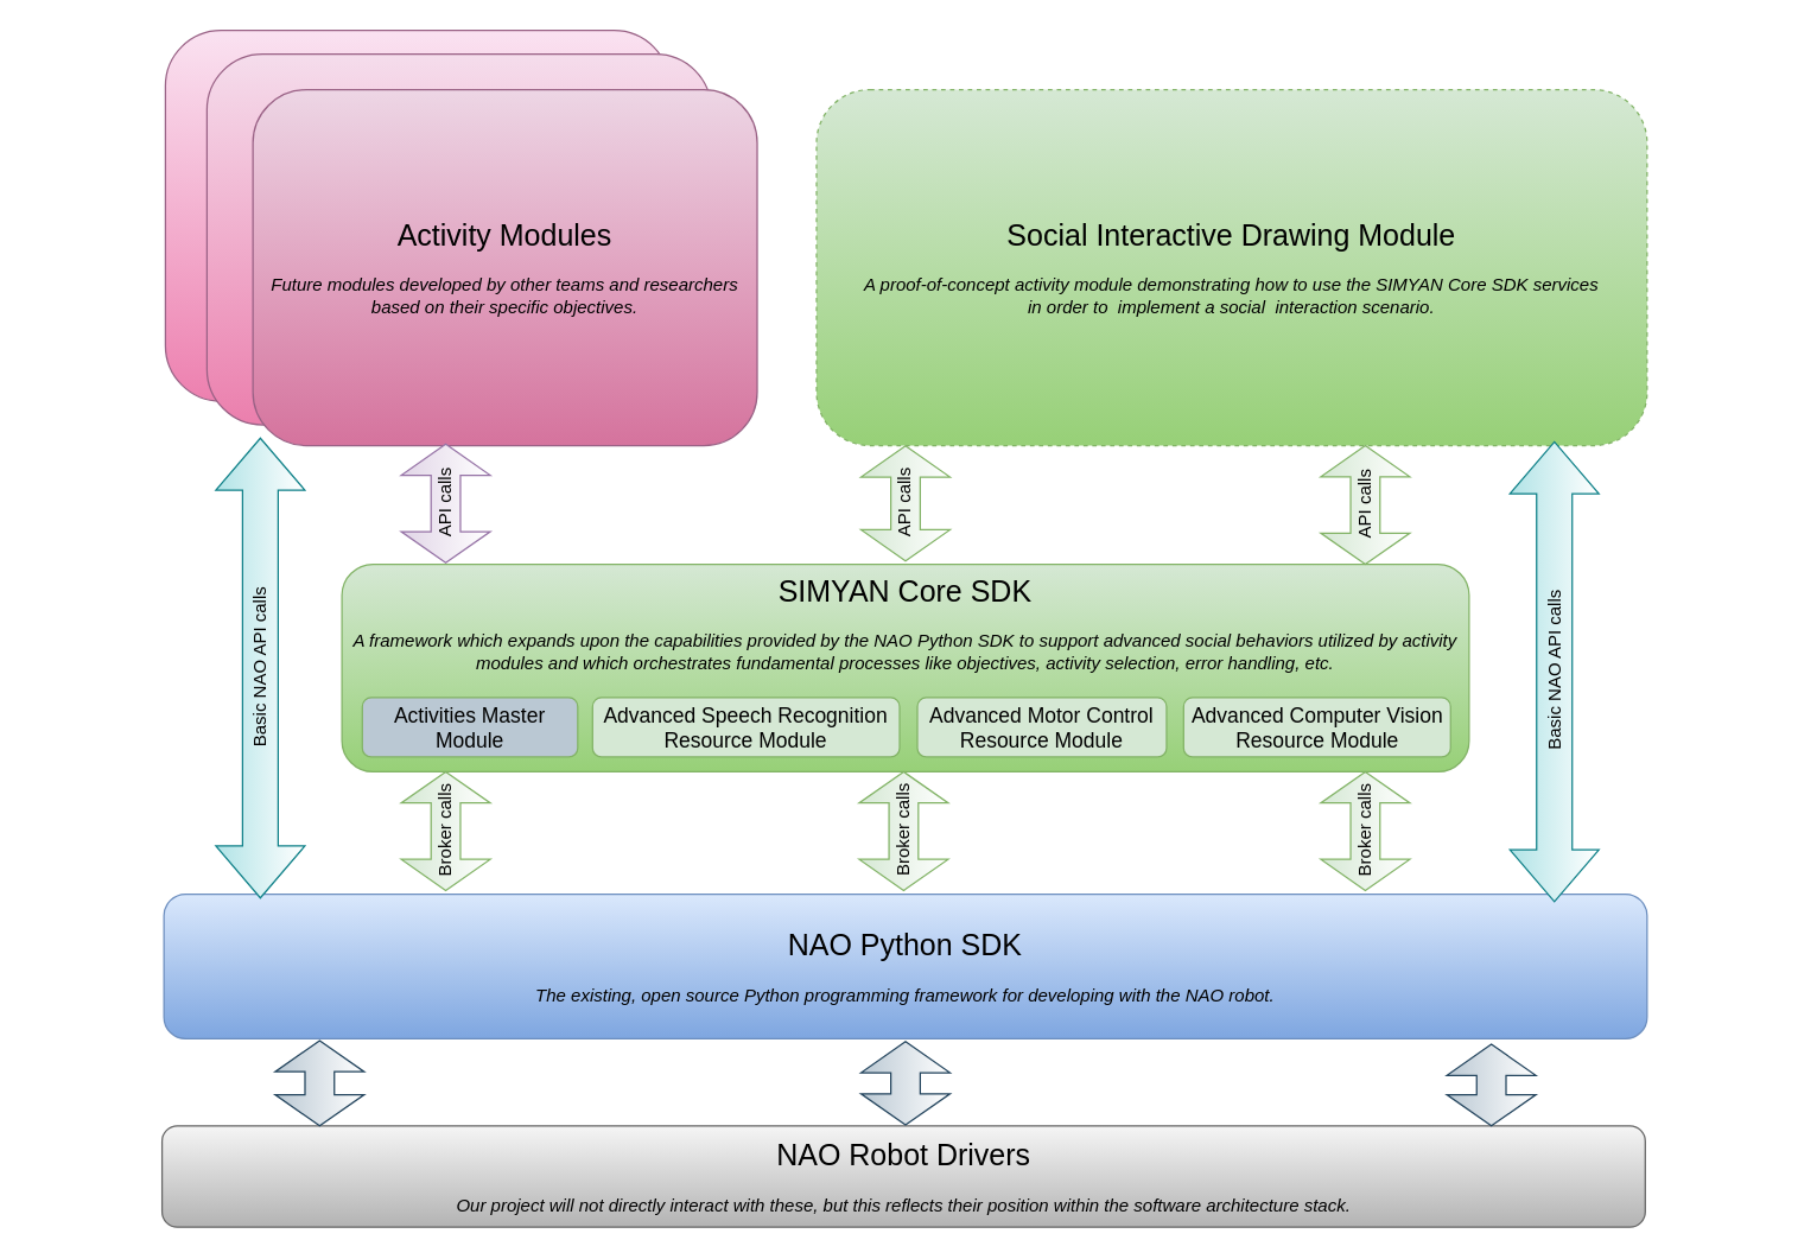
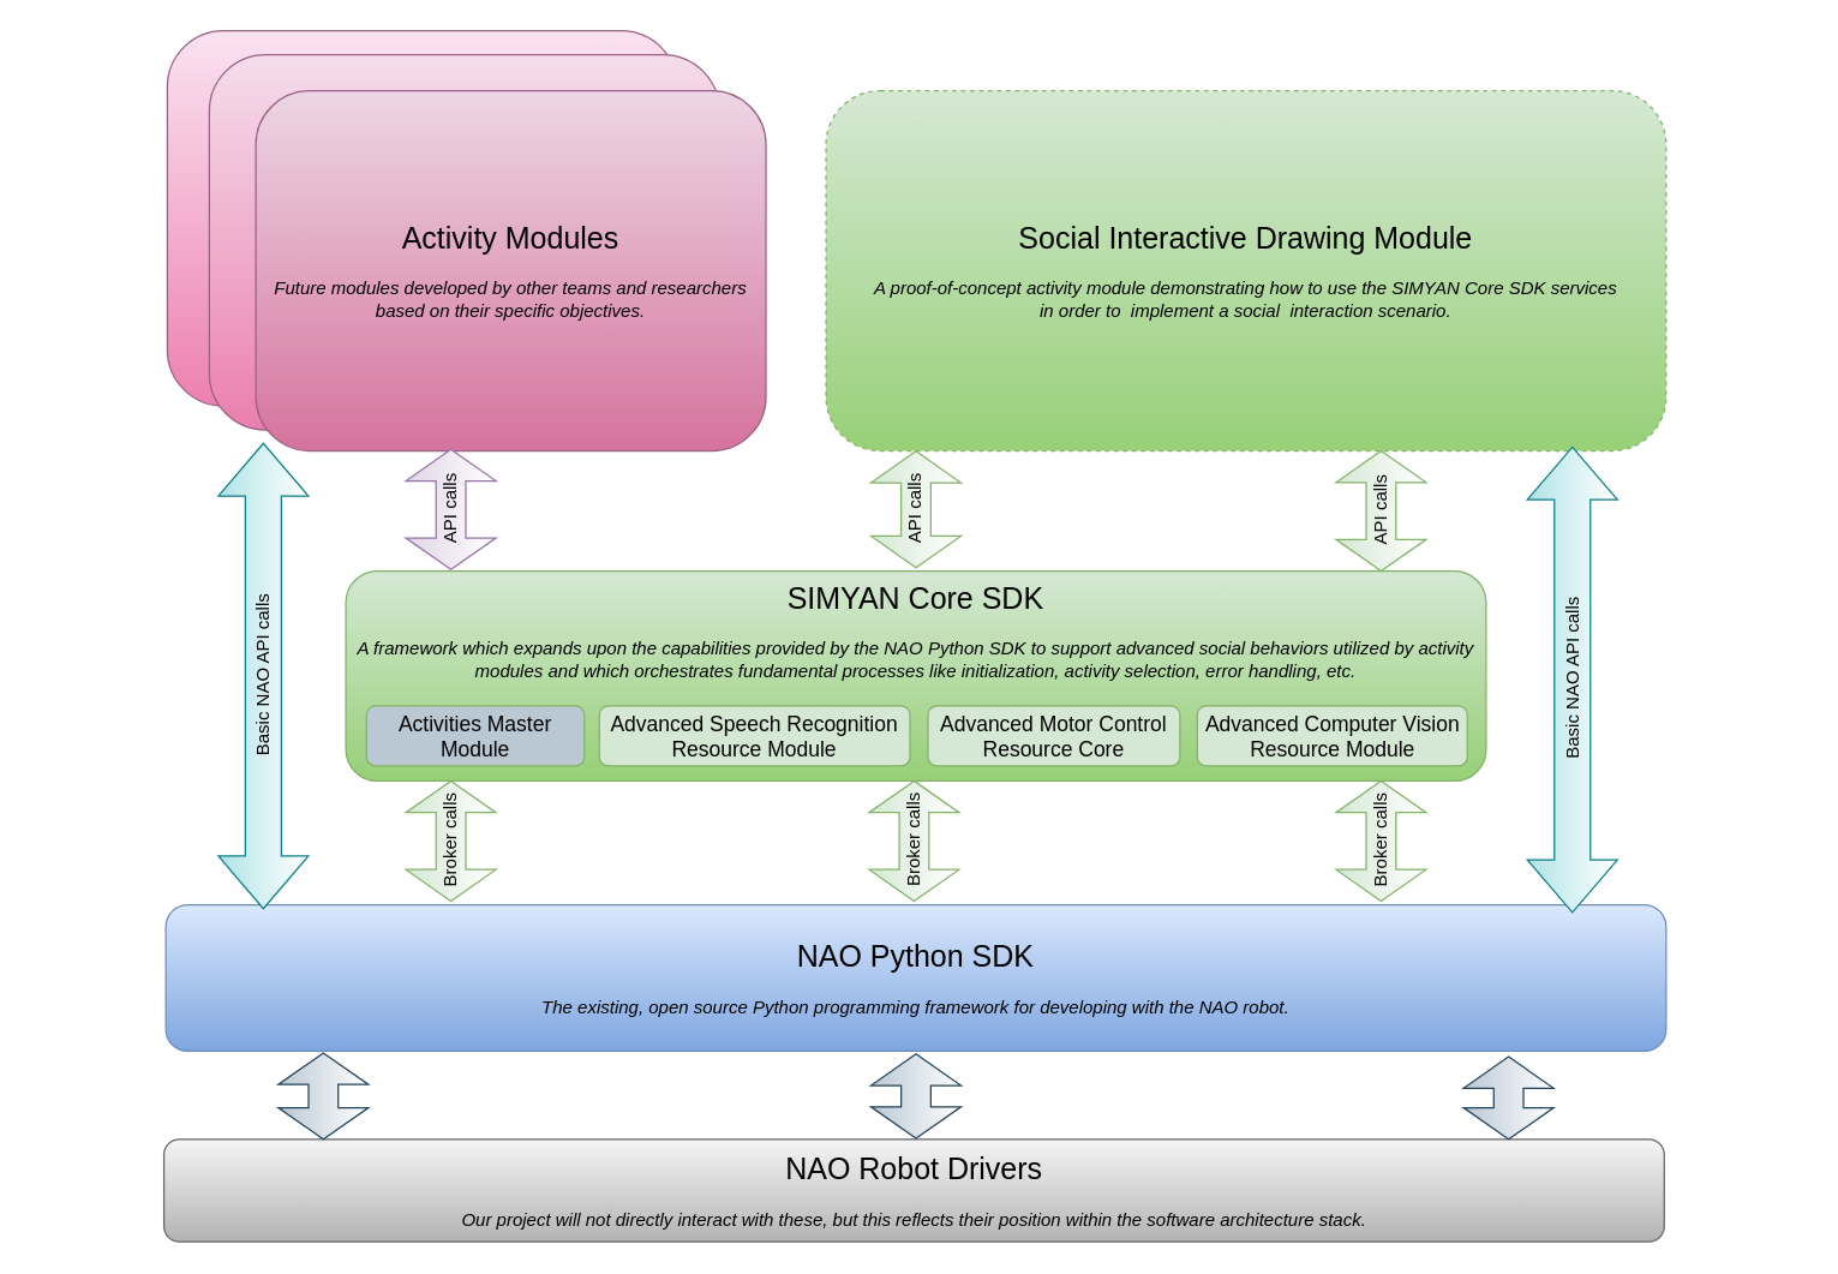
- <mxCell id="3" value="&lt;font style=&quot;font-size: 20px&quot;&gt;SIMYAN Core SDK&lt;/font&gt;&lt;br&gt;&lt;br&gt;&lt;i&gt;A framework which expands upon the capabilities provided by the NAO Python SDK to support advanced social behaviors utilized by activity modules and which orchestrates fundamental processes like objectives, activity selection, error handling, etc.&lt;/i&gt;" style="rounded=1;whiteSpace=wrap;html=1;fillColor=#d5e8d4;strokeColor=#82b366;gradientColor=#97d077;verticalAlign=top;" parent="1" vertex="1"><mxGeometry x="230" y="380" width="760" height="140" as="geometry" /></mxCell>
+ <mxCell id="3" value="&lt;font style=&quot;font-size: 20px&quot;&gt;SIMYAN Core SDK&lt;/font&gt;&lt;br&gt;&lt;br&gt;&lt;i&gt;A framework which expands upon the capabilities provided by the NAO Python SDK to support advanced social behaviors utilized by activity modules and which orchestrates fundamental processes like initialization, activity selection, error handling, etc.&lt;/i&gt;" style="rounded=1;whiteSpace=wrap;html=1;fillColor=#d5e8d4;strokeColor=#82b366;gradientColor=#97d077;verticalAlign=top;" parent="1" vertex="1"><mxGeometry x="230" y="380" width="760" height="140" as="geometry" /></mxCell>
- <mxCell id="20" value="Advanced Motor Control Resource Module" style="rounded=1;whiteSpace=wrap;html=1;fillColor=#d5e8d4;strokeColor=#82b366;fontSize=14;" parent="1" vertex="1"><mxGeometry x="618" y="470" width="168" height="40" as="geometry" /></mxCell>
+ <mxCell id="20" value="Advanced Motor Control Resource Core" style="rounded=1;whiteSpace=wrap;html=1;fillColor=#d5e8d4;strokeColor=#82b366;fontSize=14;" parent="1" vertex="1"><mxGeometry x="618" y="470" width="168" height="40" as="geometry" /></mxCell>
